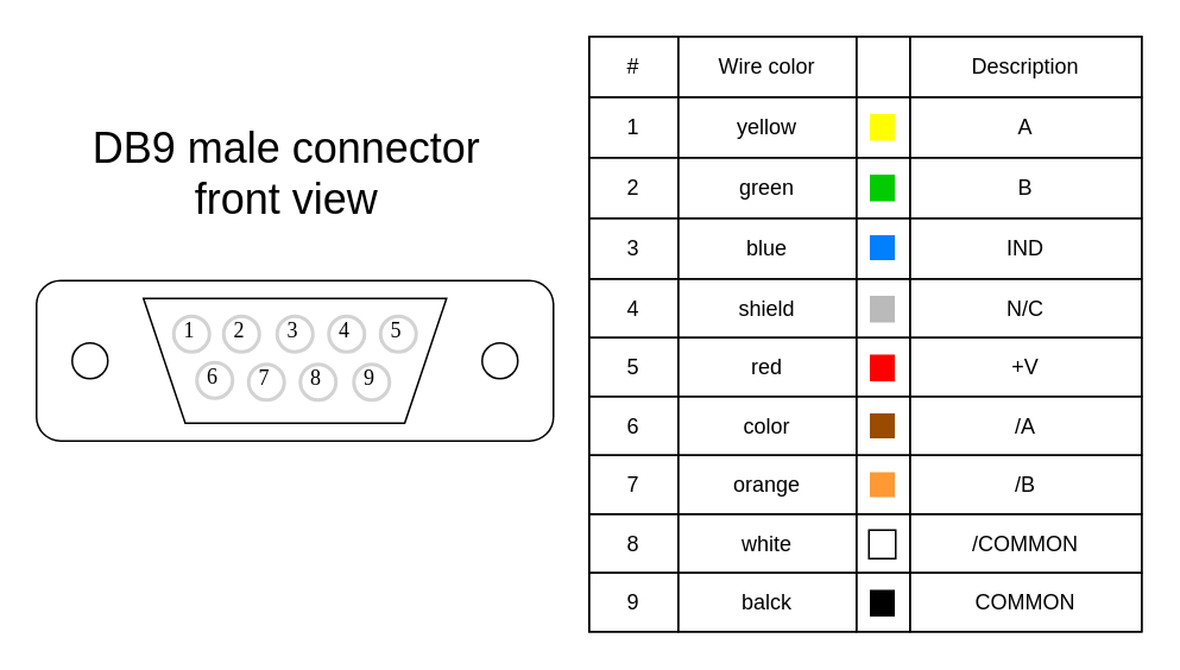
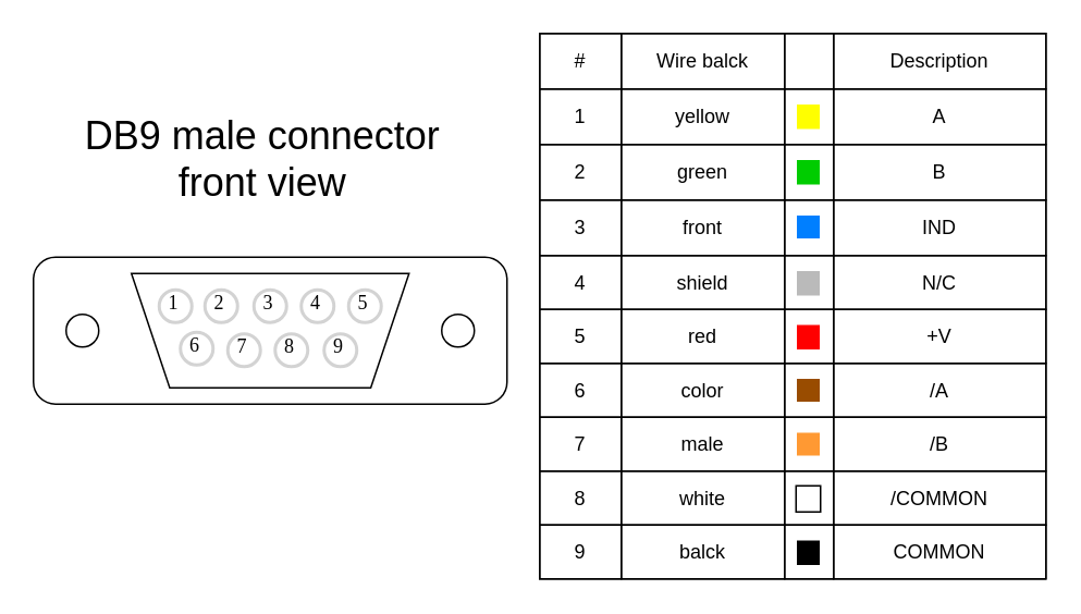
- <mxCell id="19" value="Wire color" style="connectable=0;recursiveResize=0;strokeColor=inherit;fillColor=none;align=center;whiteSpace=wrap;html=1;" vertex="1" parent="17"><mxGeometry x="50" width="100" height="34" as="geometry"><mxRectangle width="100" height="34" as="alternateBounds" /></mxGeometry></mxCell>
+ <mxCell id="19" value="Wire balck" style="connectable=0;recursiveResize=0;strokeColor=inherit;fillColor=none;align=center;whiteSpace=wrap;html=1;" vertex="1" parent="17"><mxGeometry x="50" width="100" height="34" as="geometry"><mxRectangle width="100" height="34" as="alternateBounds" /></mxGeometry></mxCell>
- <mxCell id="34" value="blue" style="connectable=0;recursiveResize=0;strokeColor=inherit;fillColor=none;align=center;whiteSpace=wrap;html=1;" vertex="1" parent="32"><mxGeometry x="50" width="100" height="34" as="geometry"><mxRectangle width="100" height="34" as="alternateBounds" /></mxGeometry></mxCell>
+ <mxCell id="34" value="front" style="connectable=0;recursiveResize=0;strokeColor=inherit;fillColor=none;align=center;whiteSpace=wrap;html=1;" vertex="1" parent="32"><mxGeometry x="50" width="100" height="34" as="geometry"><mxRectangle width="100" height="34" as="alternateBounds" /></mxGeometry></mxCell>
- <mxCell id="54" value="orange" style="connectable=0;recursiveResize=0;strokeColor=inherit;fillColor=none;align=center;whiteSpace=wrap;html=1;" vertex="1" parent="52"><mxGeometry x="50" width="100" height="33" as="geometry"><mxRectangle width="100" height="33" as="alternateBounds" /></mxGeometry></mxCell>
+ <mxCell id="54" value="male" style="connectable=0;recursiveResize=0;strokeColor=inherit;fillColor=none;align=center;whiteSpace=wrap;html=1;" vertex="1" parent="52"><mxGeometry x="50" width="100" height="33" as="geometry"><mxRectangle width="100" height="33" as="alternateBounds" /></mxGeometry></mxCell>
